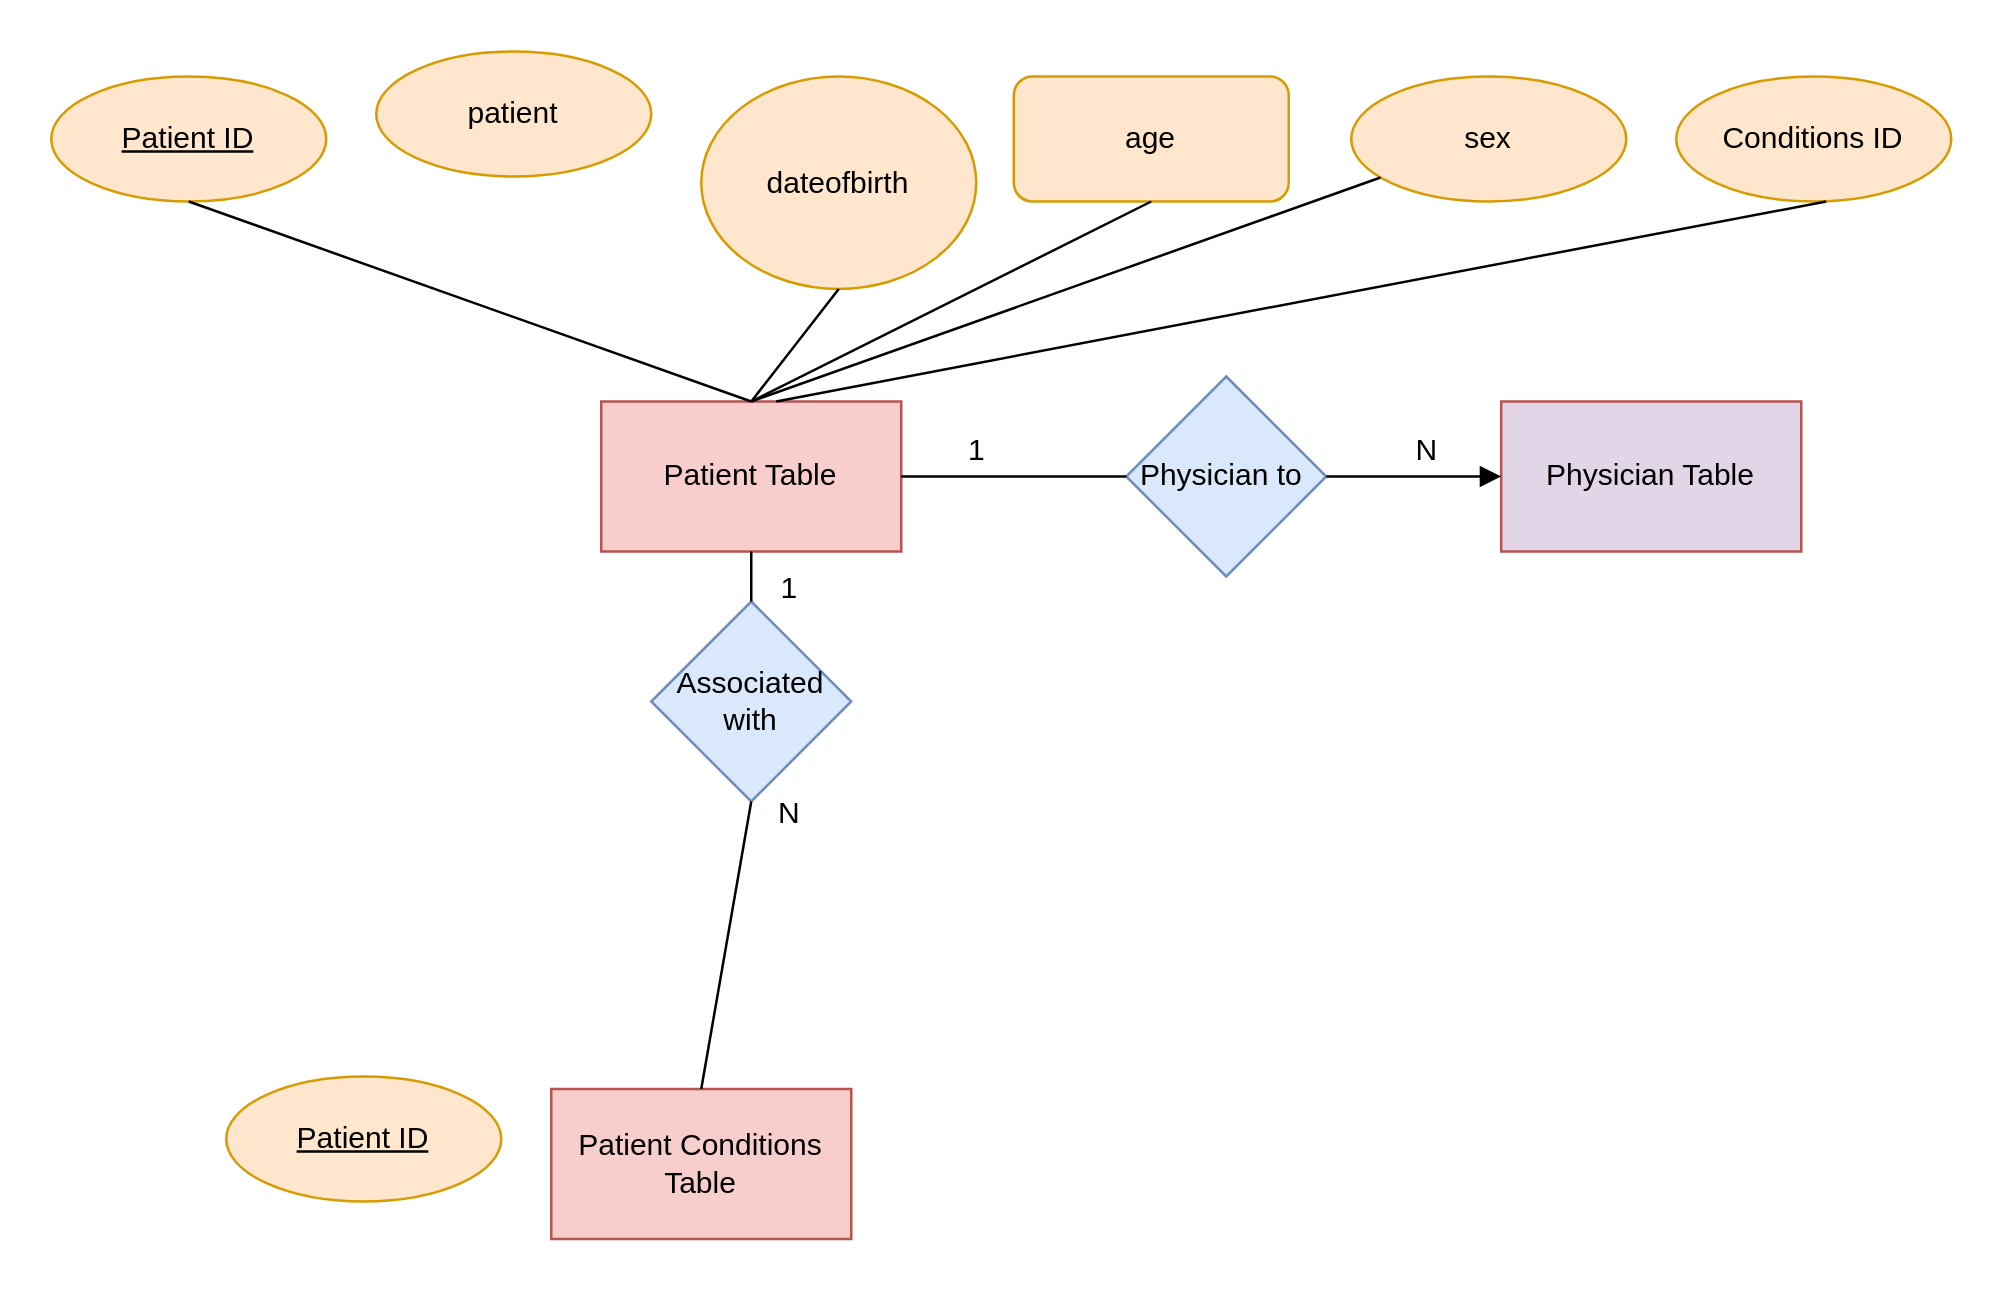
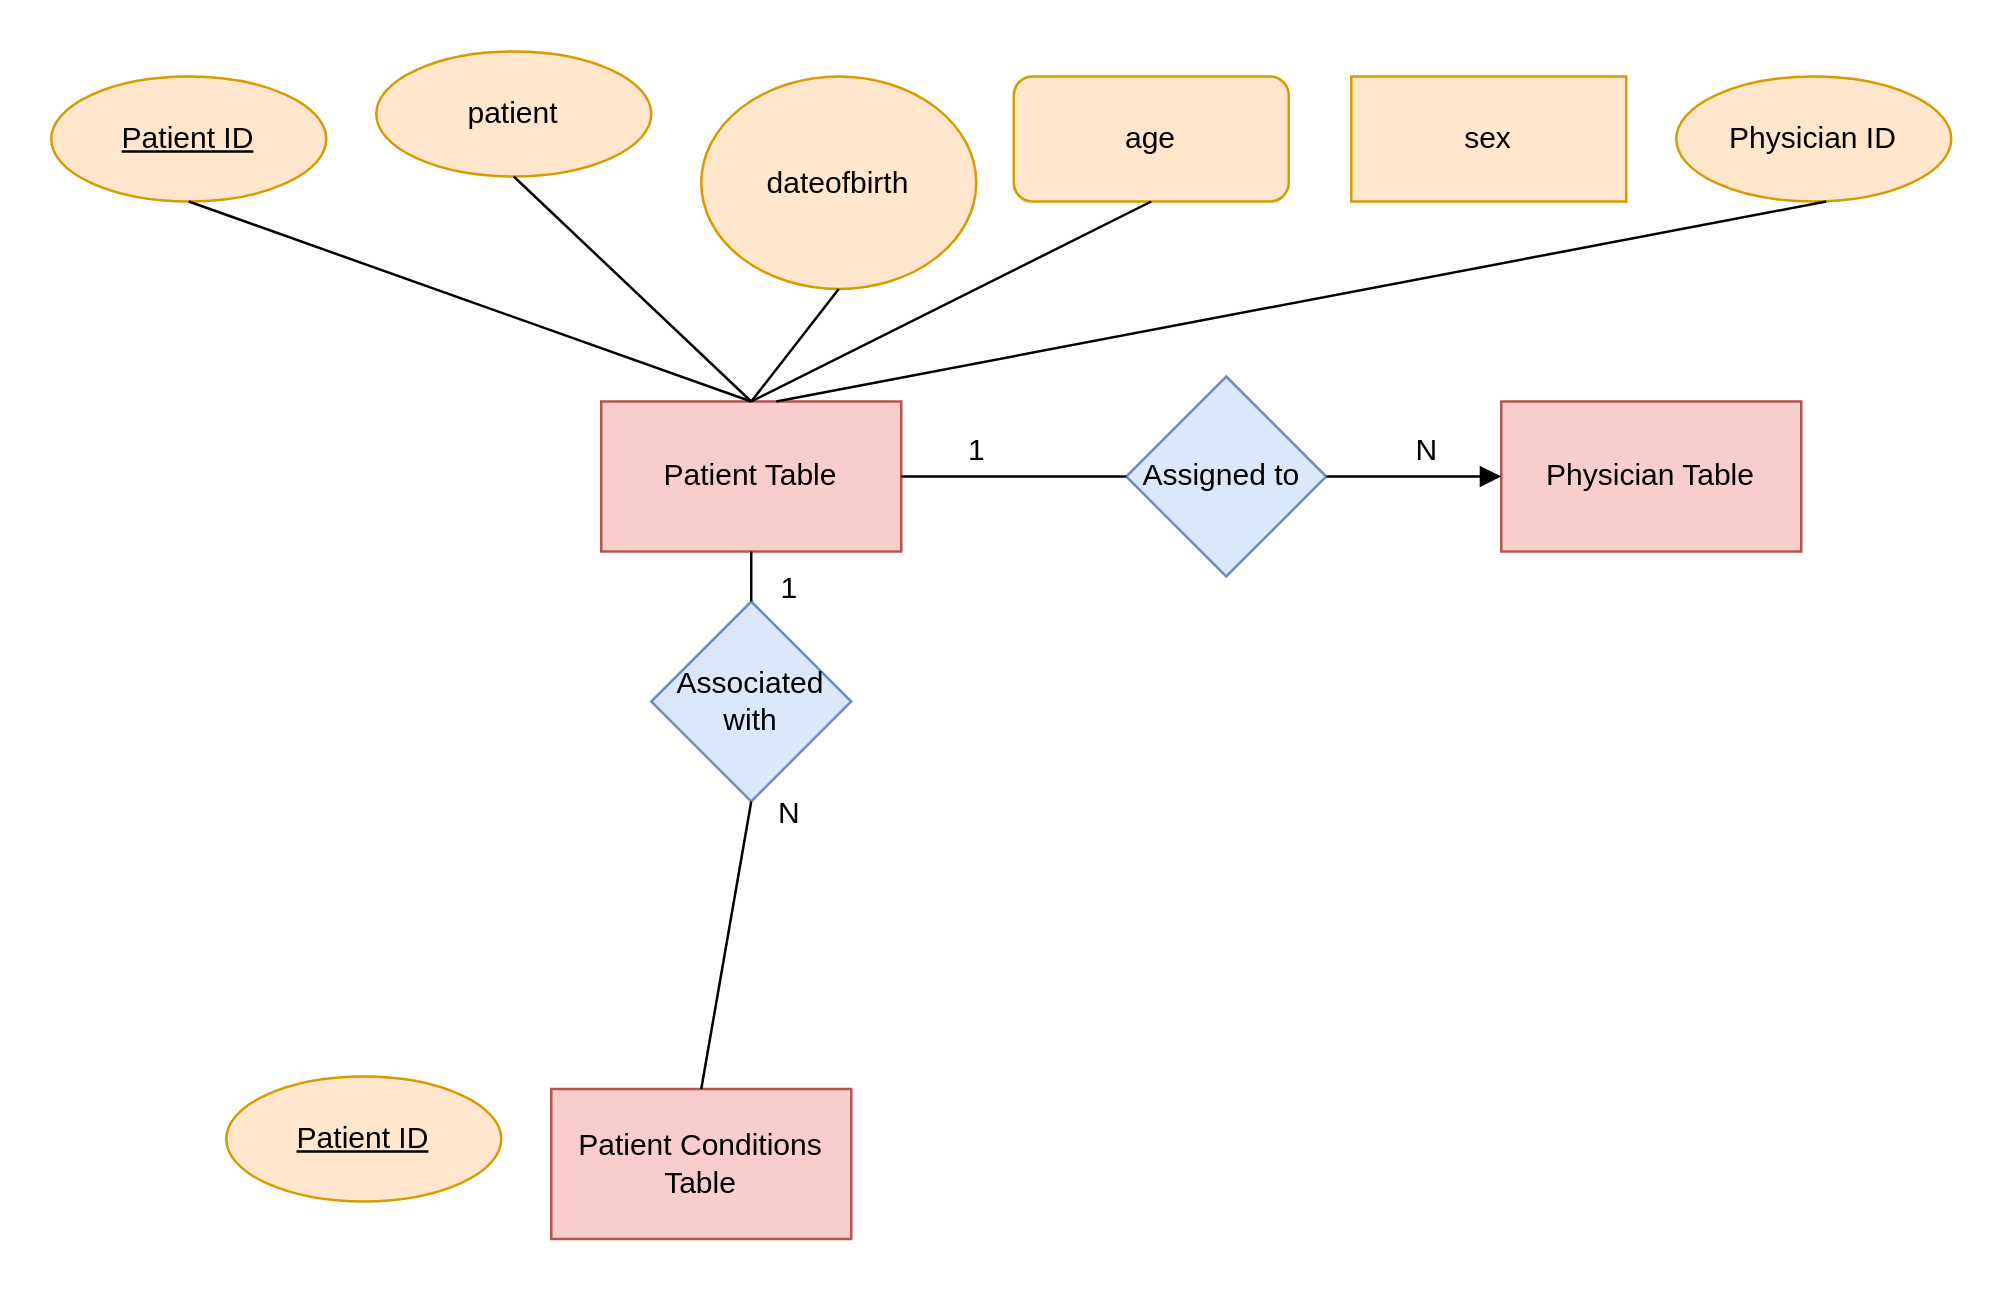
- <mxCell id="19" value="sex" style="ellipse;whiteSpace=wrap;html=1;strokeColor=#d79b00;fillColor=#ffe6cc;" vertex="1" parent="1"><mxGeometry x="540" y="30" width="110" height="50" as="geometry" /></mxCell>
+ <mxCell id="19" value="sex" style="whiteSpace=wrap;html=1;strokeColor=#d79b00;fillColor=#ffe6cc;rounded=0;" vertex="1" parent="1"><mxGeometry x="540" y="30" width="110" height="50" as="geometry" /></mxCell>
- <mxCell id="20" value="Conditions ID" style="ellipse;whiteSpace=wrap;html=1;strokeColor=#d79b00;fillColor=#ffe6cc;" vertex="1" parent="1"><mxGeometry x="670" y="30" width="110" height="50" as="geometry" /></mxCell>
+ <mxCell id="20" value="Physician ID" style="ellipse;whiteSpace=wrap;html=1;strokeColor=#d79b00;fillColor=#ffe6cc;" vertex="1" parent="1"><mxGeometry x="670" y="30" width="110" height="50" as="geometry" /></mxCell>
- <mxCell id="22" value="" style="endArrow=none;html=1;rounded=0;exitX=0.5;exitY=0;exitDx=0;exitDy=0;" edge="1" parent="1" source="2" target="19"><mxGeometry width="50" height="50" relative="1" as="geometry"><mxPoint x="290" y="150" as="sourcePoint" /><mxPoint x="340" as="targetPoint" y="100" /></mxGeometry></mxCell>
+ <mxCell id="22" value="" style="endArrow=none;html=1;rounded=0;entryX=0.5;entryY=1;entryDx=0;entryDy=0;exitX=0.5;exitY=0;exitDx=0;exitDy=0;" edge="1" parent="1" source="2" target="15"><mxGeometry width="50" height="50" relative="1" as="geometry"><mxPoint x="290" y="150" as="sourcePoint" /><mxPoint x="340" as="targetPoint" y="100" /></mxGeometry></mxCell>
- <mxCell id="5" value="Physician to&amp;nbsp;" style="rhombus;whiteSpace=wrap;html=1;fillColor=#dae8fc;strokeColor=#6c8ebf;" vertex="1" parent="1"><mxGeometry x="450" y="150" width="80" height="80" as="geometry" /></mxCell>
+ <mxCell id="5" value="Assigned to&amp;nbsp;" style="rhombus;whiteSpace=wrap;html=1;fillColor=#dae8fc;strokeColor=#6c8ebf;" vertex="1" parent="1"><mxGeometry x="450" y="150" width="80" height="80" as="geometry" /></mxCell>
- <mxCell id="3" value="Physician Table" style="rounded=0;whiteSpace=wrap;html=1;fillColor=#e1d5e7;strokeColor=#b85450;" vertex="1" parent="1"><mxGeometry x="600" y="160" width="120" height="60" as="geometry" /></mxCell>
+ <mxCell id="3" value="Physician Table" style="rounded=0;whiteSpace=wrap;html=1;fillColor=#f8cecc;strokeColor=#b85450;" vertex="1" parent="1"><mxGeometry x="600" y="160" width="120" height="60" as="geometry" /></mxCell>
